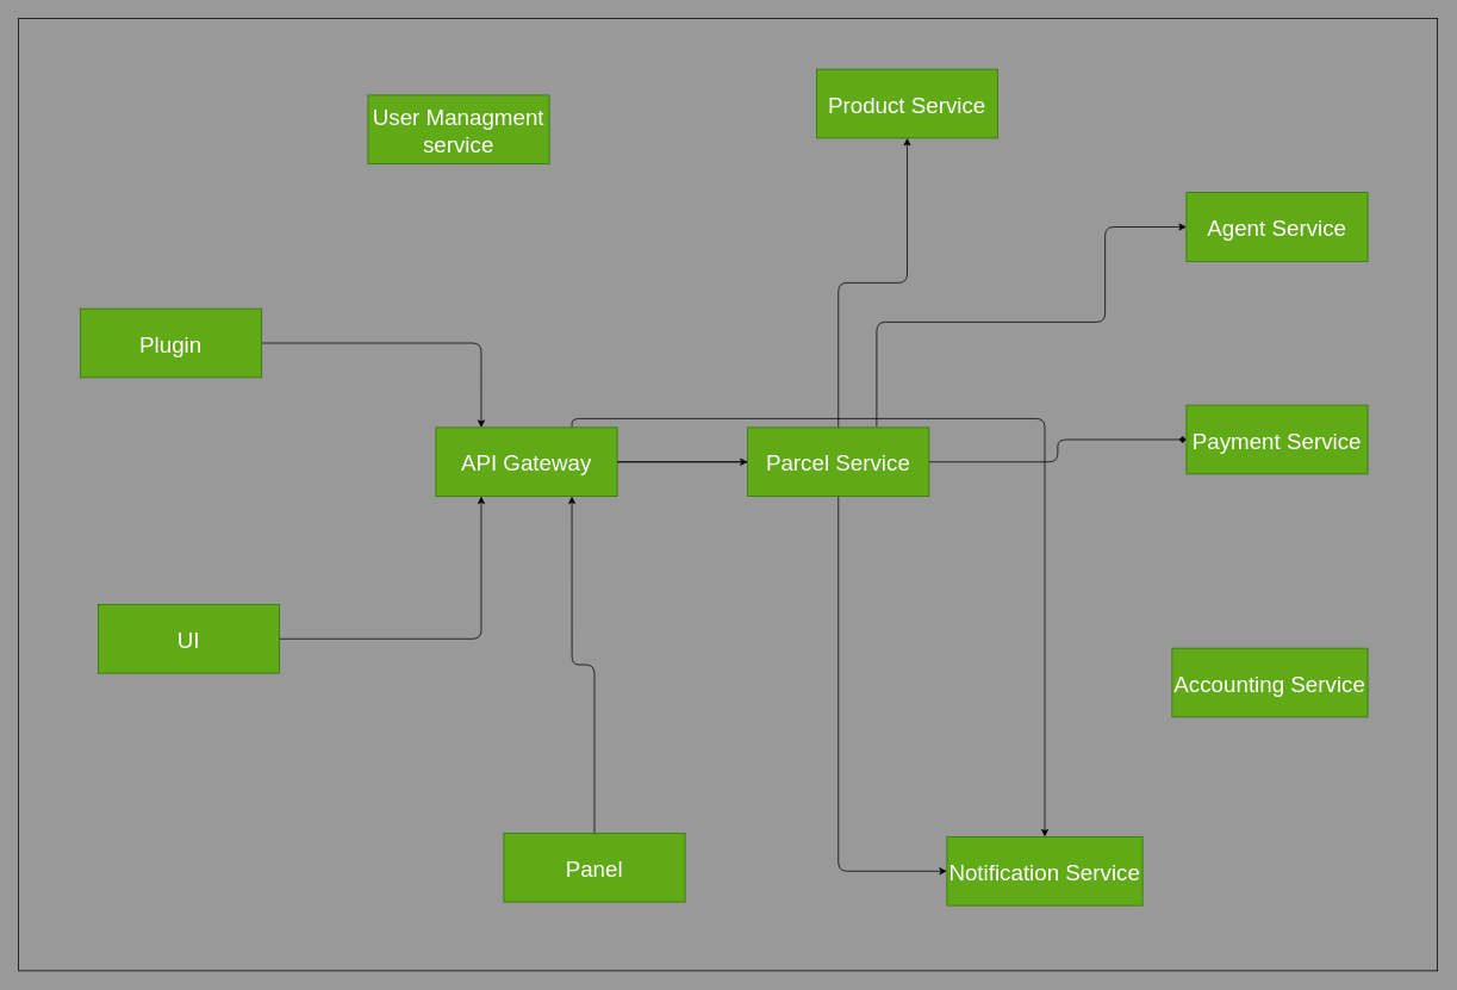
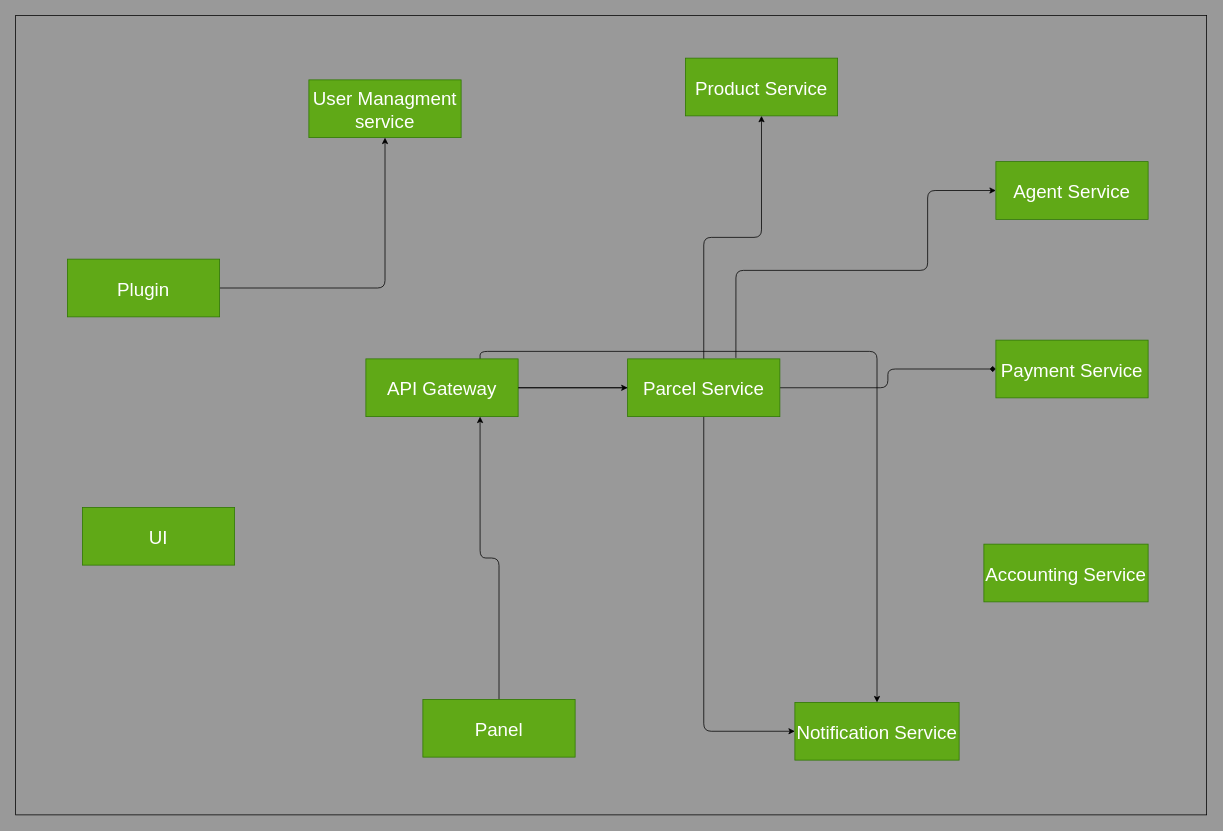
- <mxCell id="10" style="edgeStyle=orthogonalEdgeStyle;html=1;fontSize=25;entryX=0.25;entryY=0;entryDx=0;entryDy=0;" edge="1" parent="1" source="11" target="4"><mxGeometry relative="1" as="geometry"><mxPoint x="529" y="482" as="targetPoint" /></mxGeometry></mxCell>
+ <mxCell id="10" style="edgeStyle=orthogonalEdgeStyle;html=1;fontSize=25;" edge="1" parent="1" source="11" target="5"><mxGeometry relative="1" as="geometry"><mxPoint x="529" y="482" as="targetPoint" /></mxGeometry></mxCell>
- <mxCell id="12" style="edgeStyle=orthogonalEdgeStyle;html=1;fontSize=25;entryX=0.25;entryY=1;entryDx=0;entryDy=0;" edge="1" parent="1" source="13" target="4"><mxGeometry relative="1" as="geometry" /></mxCell>
